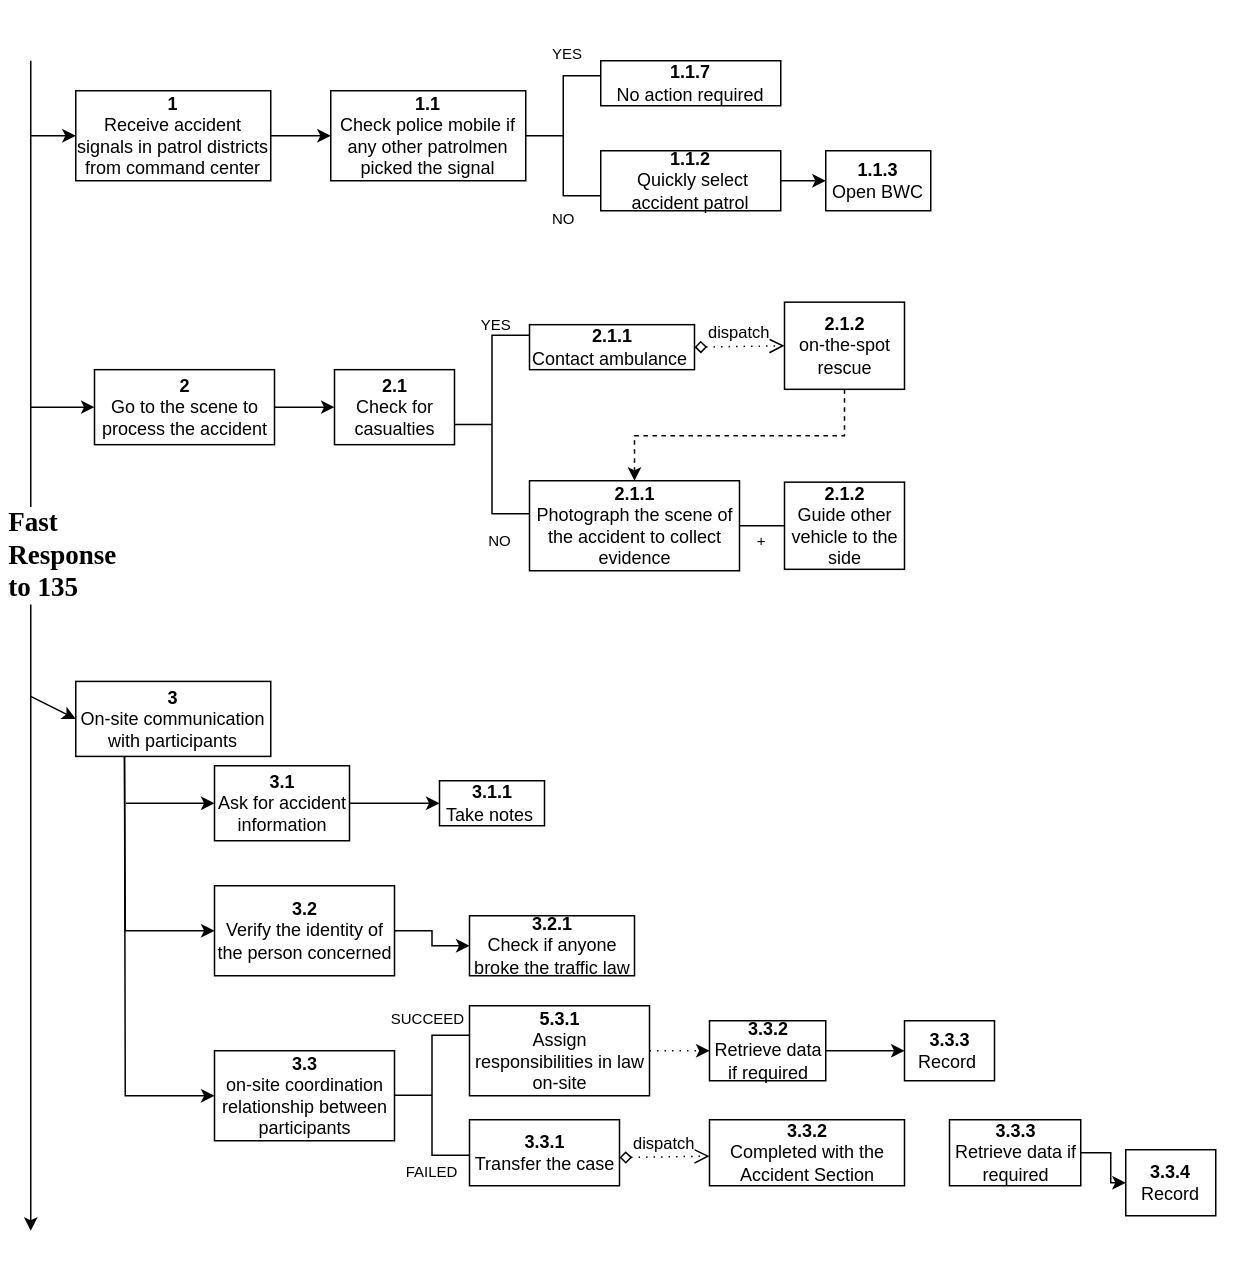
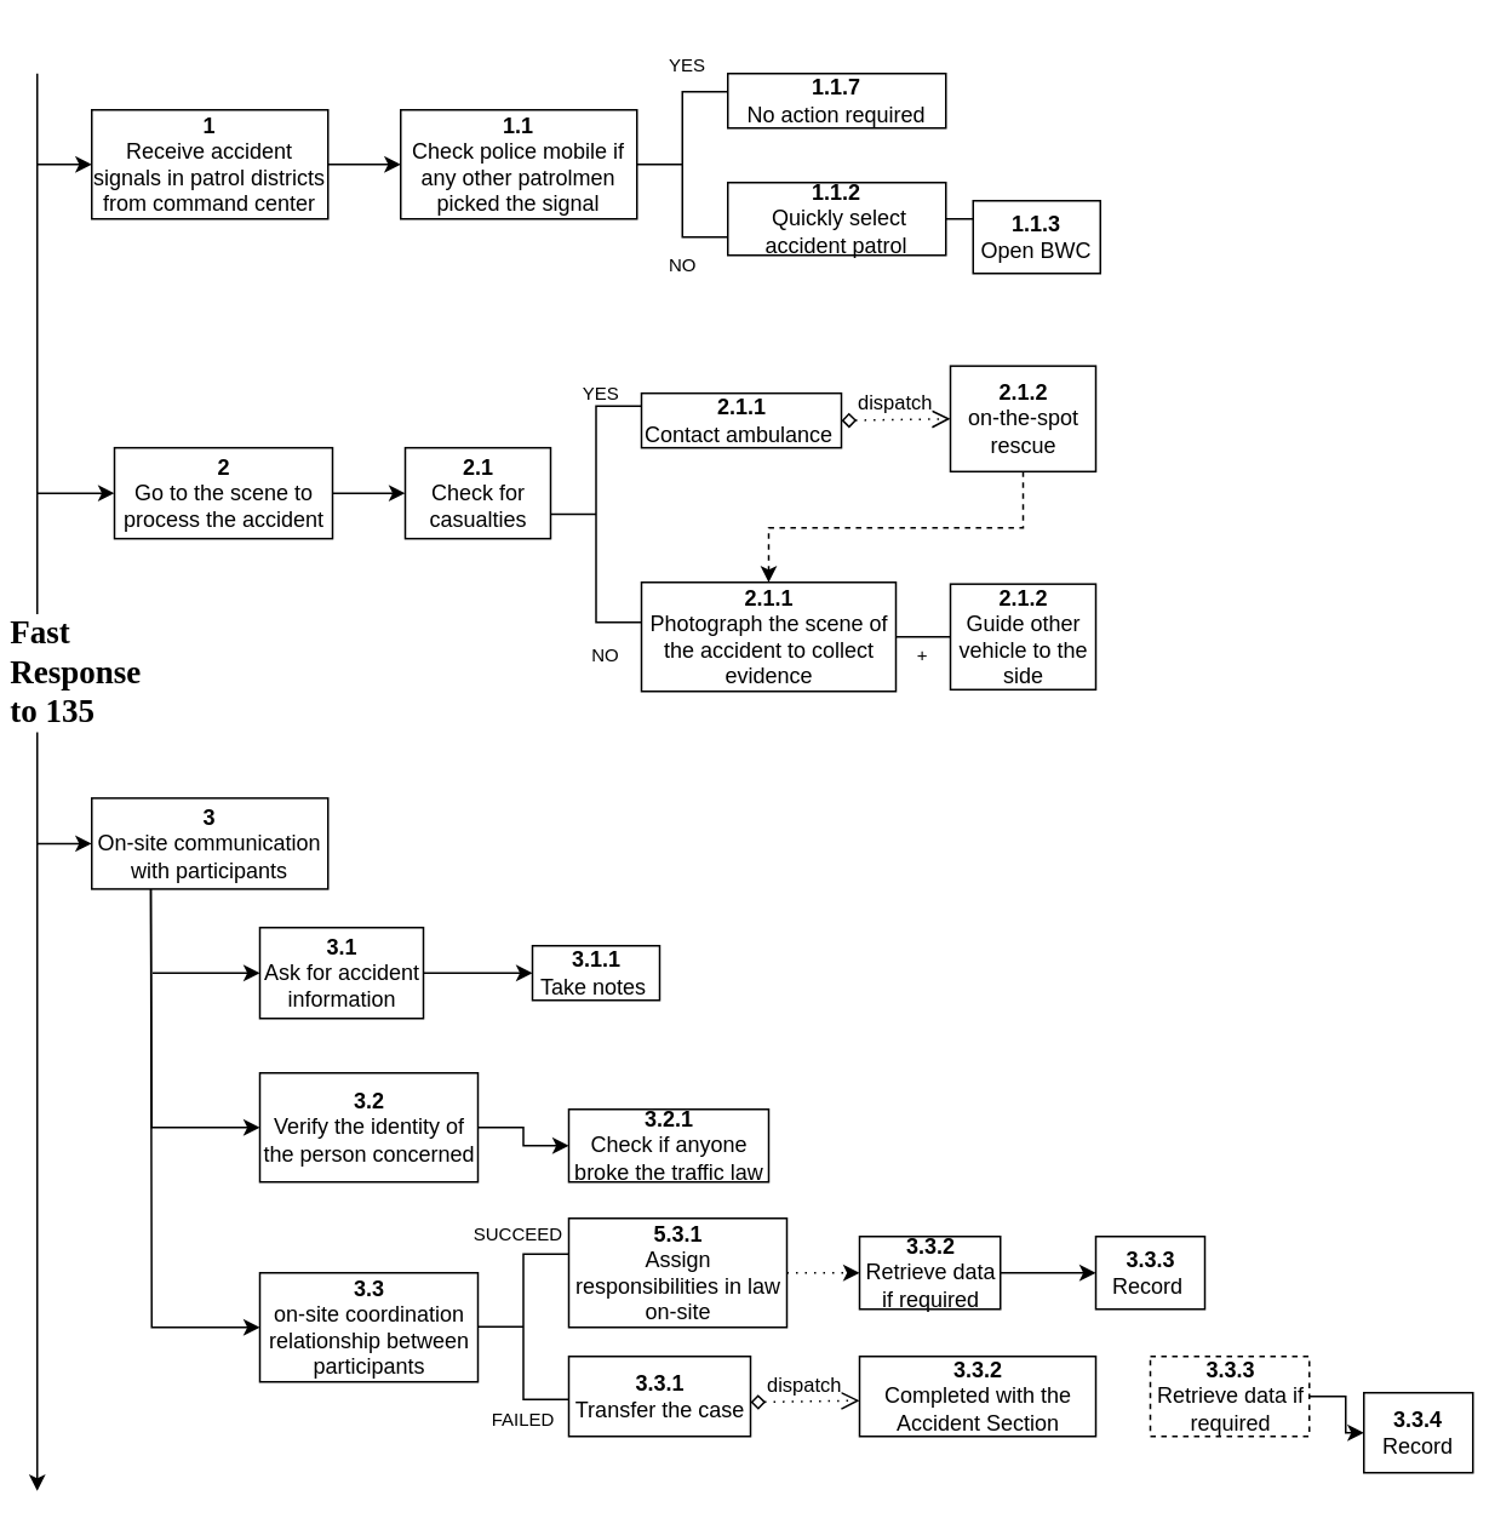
- <mxCell id="71" value="&lt;b&gt;1.1.3&lt;/b&gt;&lt;br&gt;Open BWC" style="whiteSpace=wrap;html=1;rounded=0;" vertex="1" parent="1"><mxGeometry x="550" y="100" width="70" height="40" as="geometry" /></mxCell>
+ <mxCell id="71" value="&lt;b&gt;1.1.3&lt;/b&gt;&lt;br&gt;Open BWC" style="whiteSpace=wrap;html=1;rounded=0;" vertex="1" parent="1"><mxGeometry x="535" y="110" width="70" height="40" as="geometry" /></mxCell>
- <mxCell id="14" value="&lt;b&gt;3&lt;/b&gt;&lt;br&gt;On-site communication with participants" style="rounded=0;whiteSpace=wrap;html=1;" parent="1" vertex="1"><mxGeometry x="50" y="453.77" width="130" height="50" as="geometry" /></mxCell>
+ <mxCell id="14" value="&lt;b&gt;3&lt;/b&gt;&lt;br&gt;On-site communication with participants" style="rounded=0;whiteSpace=wrap;html=1;" parent="1" vertex="1"><mxGeometry x="50" y="438.77" width="130" height="50" as="geometry" /></mxCell>
- <mxCell id="70" value="&lt;b&gt;3.3.3&lt;/b&gt;&lt;br&gt;Retrieve data if required" style="rounded=0;whiteSpace=wrap;html=1;" vertex="1" parent="1"><mxGeometry x="632.5" y="745.99" width="87.5" height="44.01" as="geometry" /></mxCell>
+ <mxCell id="70" value="&lt;b&gt;3.3.3&lt;/b&gt;&lt;br&gt;Retrieve data if required" style="rounded=0;whiteSpace=wrap;html=1;dashed=1;" vertex="1" parent="1"><mxGeometry x="632.5" y="745.99" width="87.5" height="44.01" as="geometry" /></mxCell>
